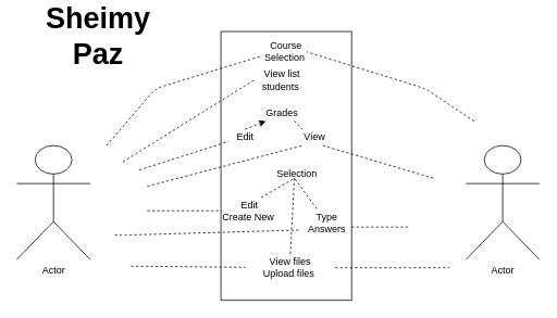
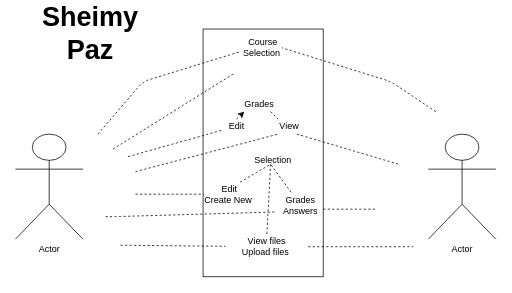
- <mxCell id="28" value="View list students&amp;nbsp;" style="text;html=1;strokeColor=none;fillColor=none;align=center;verticalAlign=middle;whiteSpace=wrap;rounded=0;" vertex="1" parent="1"><mxGeometry x="325" y="75" width="40" height="20" as="geometry" /></mxCell>
- <mxCell id="11" value="Edit" style="text;html=1;strokeColor=none;fillColor=none;align=center;verticalAlign=middle;whiteSpace=wrap;rounded=0;" vertex="1" parent="1"><mxGeometry x="279.5" y="145" width="40" height="20" as="geometry" /></mxCell>
+ <mxCell id="11" value="Edit" style="text;html=1;strokeColor=none;fillColor=none;align=center;verticalAlign=middle;whiteSpace=wrap;rounded=0;" vertex="1" parent="1"><mxGeometry x="294.5" y="145" width="40" height="20" as="geometry" /></mxCell>
- <mxCell id="9" value="Type Answers" style="text;html=1;strokeColor=none;fillColor=none;align=center;verticalAlign=middle;whiteSpace=wrap;rounded=0;" vertex="1" parent="1"><mxGeometry x="365" y="242.5" width="70" height="35" as="geometry" /></mxCell>
+ <mxCell id="9" value="Grades Answers" style="text;html=1;strokeColor=none;fillColor=none;align=center;verticalAlign=middle;whiteSpace=wrap;rounded=0;" vertex="1" parent="1"><mxGeometry x="365" y="242.5" width="70" height="35" as="geometry" /></mxCell>
